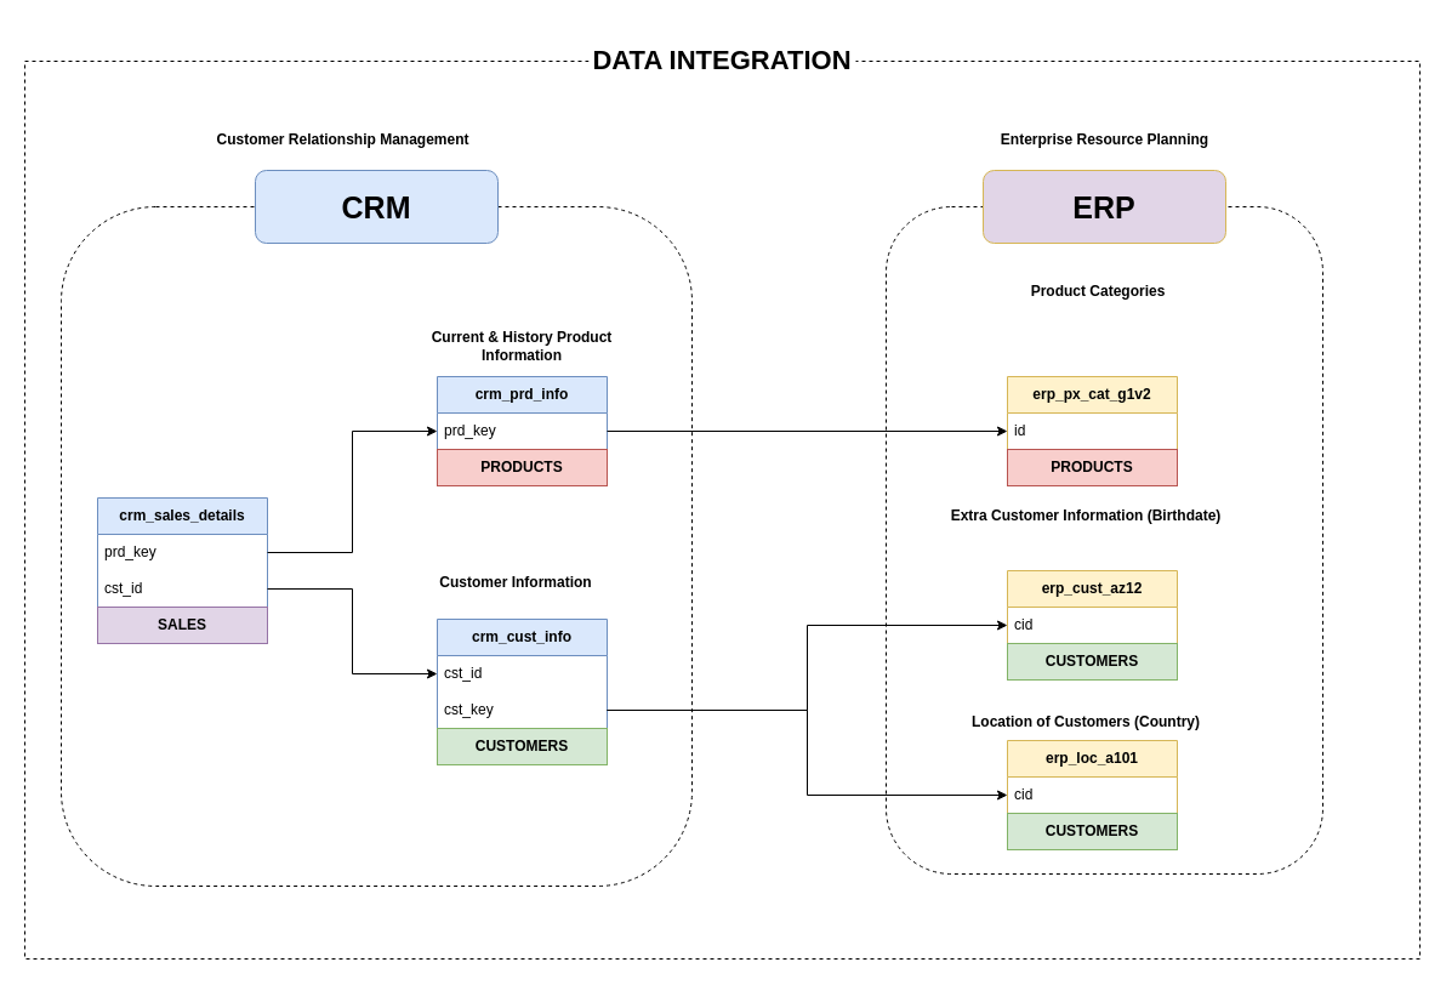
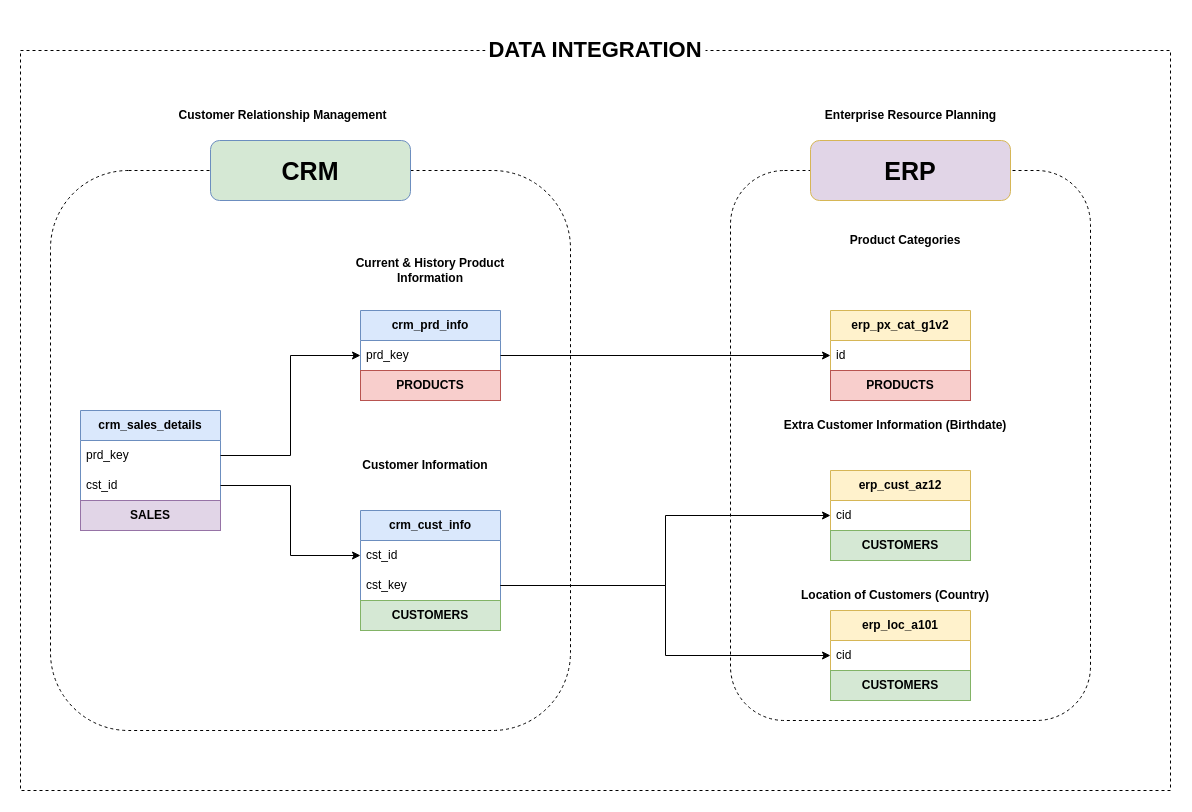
- <mxCell id="4" value="&lt;font style=&quot;font-size: 25px;&quot;&gt;&lt;b&gt;CRM&lt;/b&gt;&lt;/font&gt;" style="rounded=1;whiteSpace=wrap;html=1;fillColor=#dae8fc;strokeColor=#6c8ebf;" vertex="1" parent="1"><mxGeometry x="210" y="140" width="200" height="60" as="geometry" /></mxCell>
+ <mxCell id="4" value="&lt;font style=&quot;font-size: 25px;&quot;&gt;&lt;b&gt;CRM&lt;/b&gt;&lt;/font&gt;" style="rounded=1;whiteSpace=wrap;html=1;fillColor=#d5e8d4;strokeColor=#6c8ebf;" vertex="1" parent="1"><mxGeometry x="210" y="140" width="200" height="60" as="geometry" /></mxCell>
- <mxCell id="23" value="Current &amp;amp; History Product Information" style="text;html=1;align=center;verticalAlign=middle;whiteSpace=wrap;rounded=0;fontStyle=1;" vertex="1" parent="1"><mxGeometry x="345" y="270" width="170" height="30" as="geometry" /></mxCell>
+ <mxCell id="23" value="Current &amp;amp; History Product Information" style="text;html=1;align=center;verticalAlign=middle;whiteSpace=wrap;rounded=0;fontStyle=1;" vertex="1" parent="1"><mxGeometry x="345" y="255" width="170" height="30" as="geometry" /></mxCell>
- <mxCell id="24" value="Customer Information" style="text;html=1;align=center;verticalAlign=middle;whiteSpace=wrap;rounded=0;fontStyle=1;" vertex="1" parent="1"><mxGeometry x="340" y="465" width="170" height="30" as="geometry" /></mxCell>
+ <mxCell id="24" value="Customer Information" style="text;html=1;align=center;verticalAlign=middle;whiteSpace=wrap;rounded=0;fontStyle=1;" vertex="1" parent="1"><mxGeometry x="340" y="450" width="170" height="30" as="geometry" /></mxCell>
